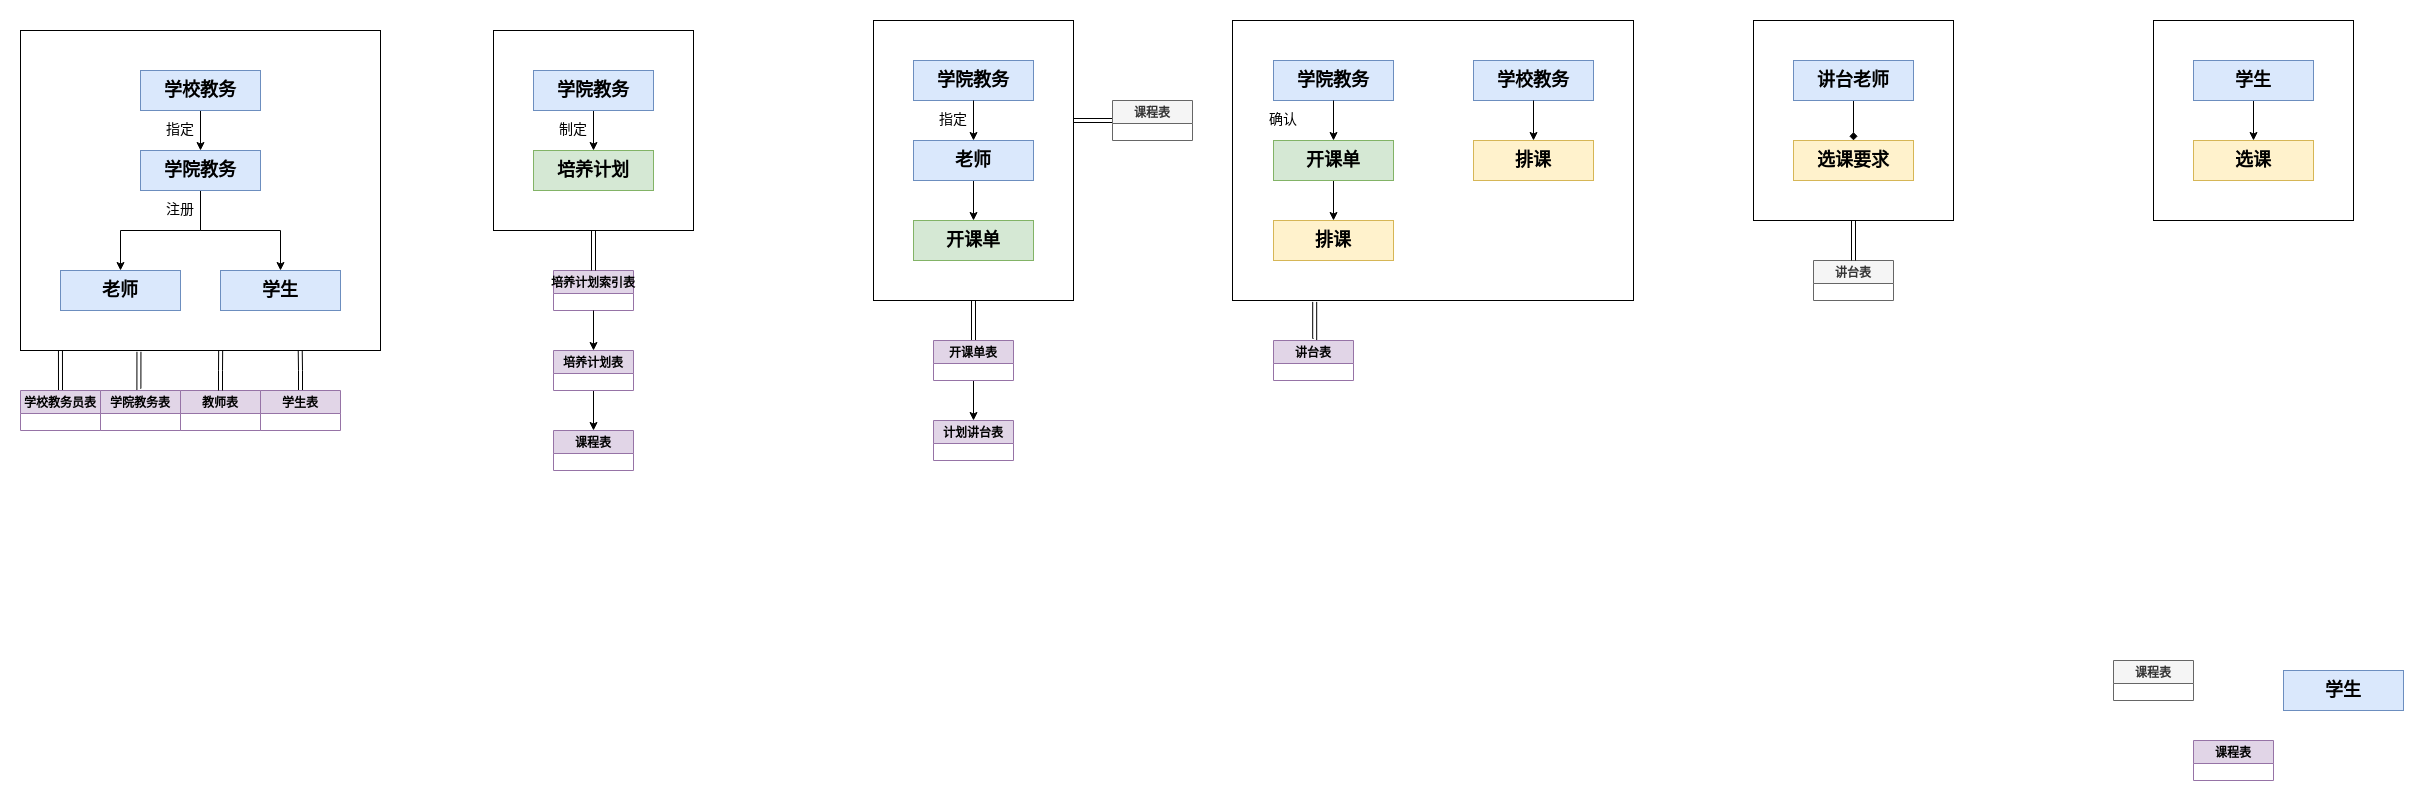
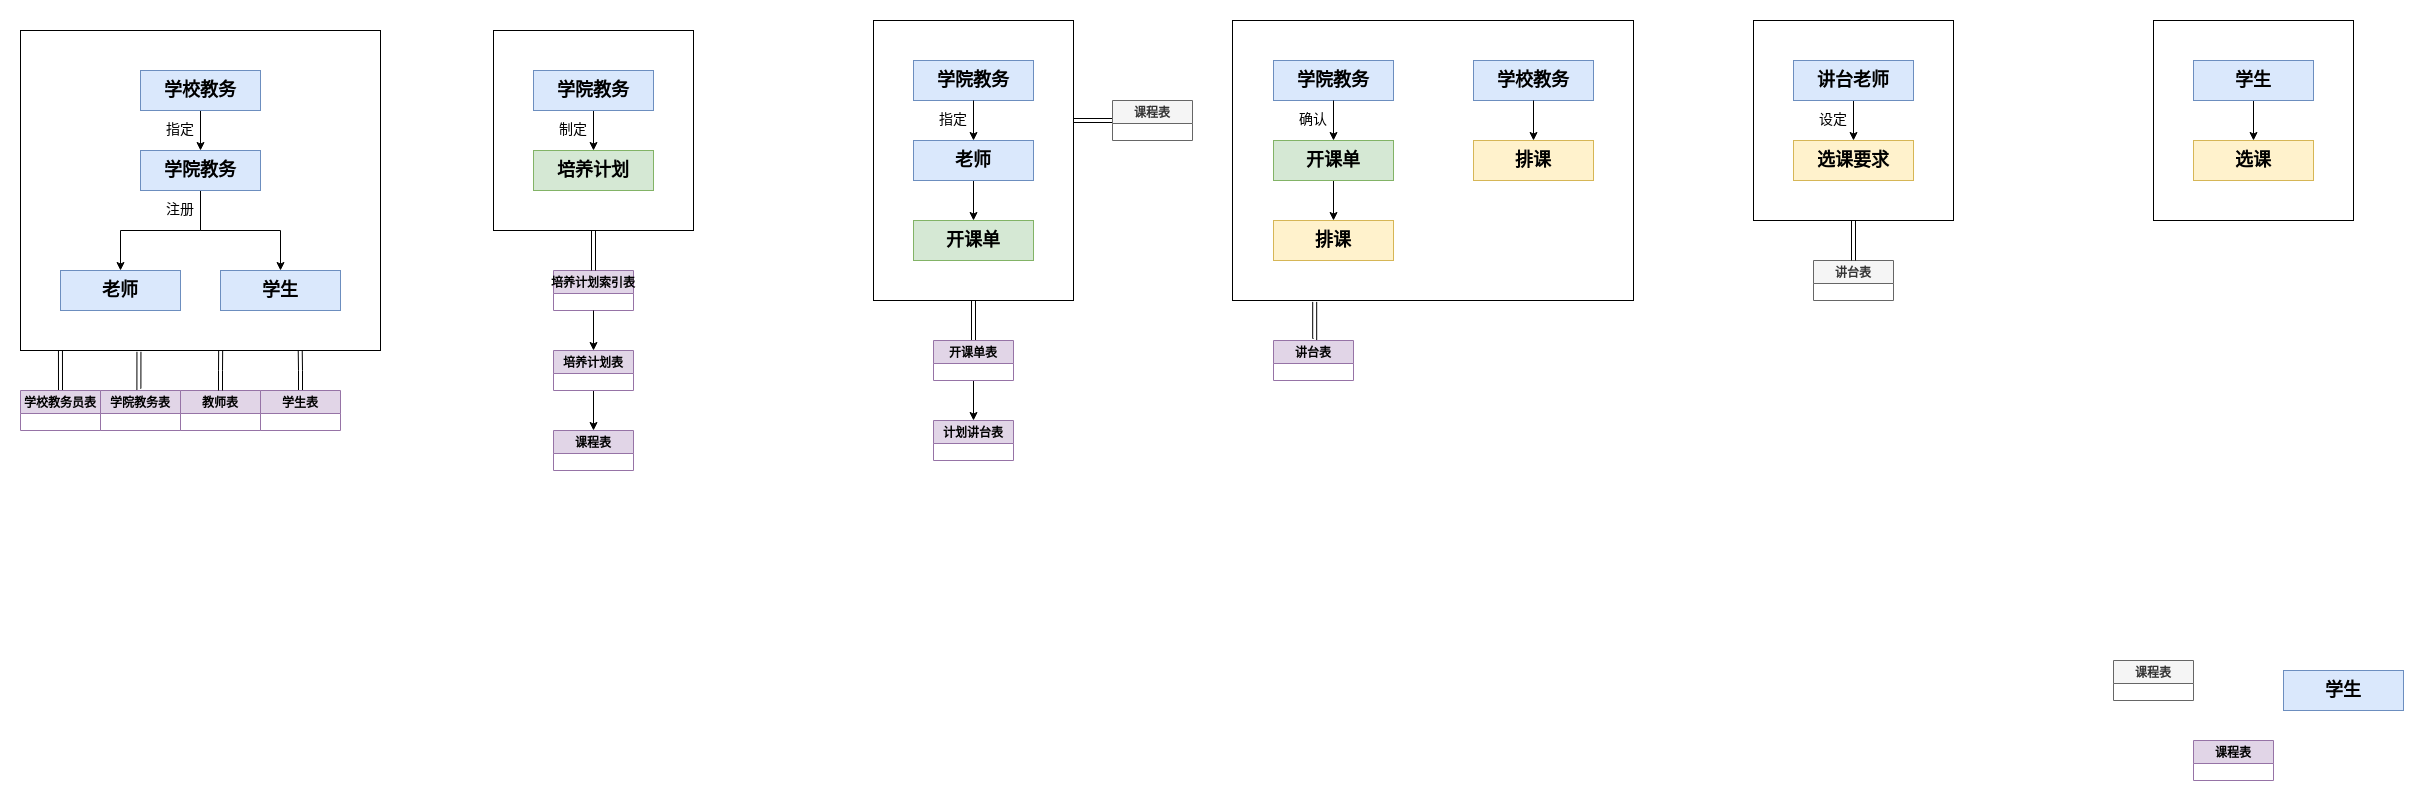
- <mxCell id="61" value="&lt;font face=&quot;Comic Sans MS&quot;&gt;&lt;span style=&quot;font-size: 14px&quot;&gt;确认&lt;/span&gt;&lt;/font&gt;" style="text;html=1;strokeColor=none;fillColor=none;align=center;verticalAlign=middle;whiteSpace=wrap;rounded=0;" vertex="1" parent="54"><mxGeometry x="31" y="90" width="40" height="20" as="geometry" /></mxCell>
+ <mxCell id="61" value="&lt;font face=&quot;Comic Sans MS&quot;&gt;&lt;span style=&quot;font-size: 14px&quot;&gt;确认&lt;/span&gt;&lt;/font&gt;" style="text;html=1;strokeColor=none;fillColor=none;align=center;verticalAlign=middle;whiteSpace=wrap;rounded=0;" vertex="1" parent="54"><mxGeometry x="61" y="90" width="40" height="20" as="geometry" /></mxCell>
+ <mxCell id="72" value="&lt;font style=&quot;font-size: 14px&quot; face=&quot;Comic Sans MS&quot;&gt;设定&lt;/font&gt;" style="text;html=1;strokeColor=none;fillColor=none;align=center;verticalAlign=middle;whiteSpace=wrap;rounded=0;" vertex="1" parent="67"><mxGeometry x="60" y="90" width="40" height="20" as="geometry" /></mxCell>
- <mxCell id="70" style="edgeStyle=orthogonalEdgeStyle;rounded=0;orthogonalLoop=1;jettySize=auto;html=1;exitX=0.5;exitY=1;exitDx=0;exitDy=0;entryX=0.5;entryY=0;entryDx=0;entryDy=0;endArrow=diamond;" edge="1" parent="67" source="71" target="69"><mxGeometry as="geometry" /></mxCell>
+ <mxCell id="70" style="edgeStyle=orthogonalEdgeStyle;rounded=0;orthogonalLoop=1;jettySize=auto;html=1;exitX=0.5;exitY=1;exitDx=0;exitDy=0;entryX=0.5;entryY=0;entryDx=0;entryDy=0;" edge="1" parent="67" source="71" target="69"><mxGeometry as="geometry" /></mxCell>
